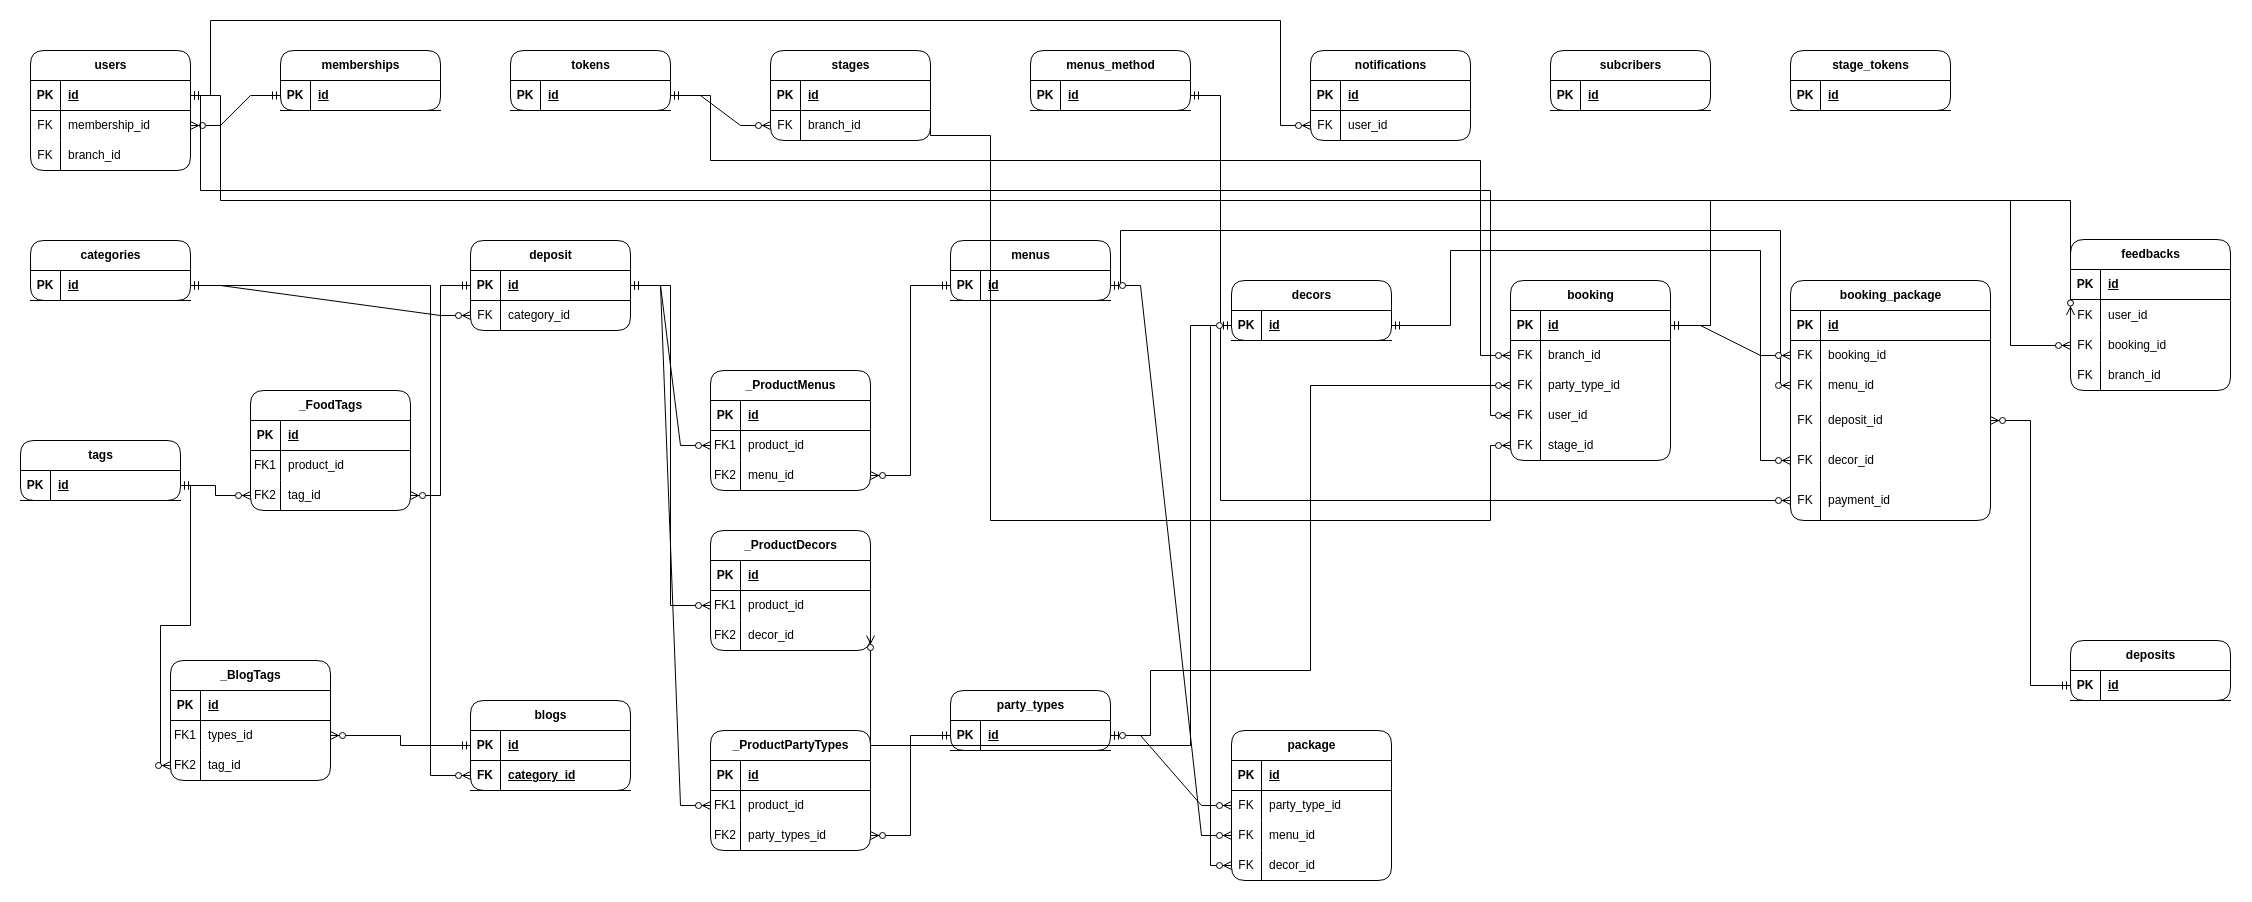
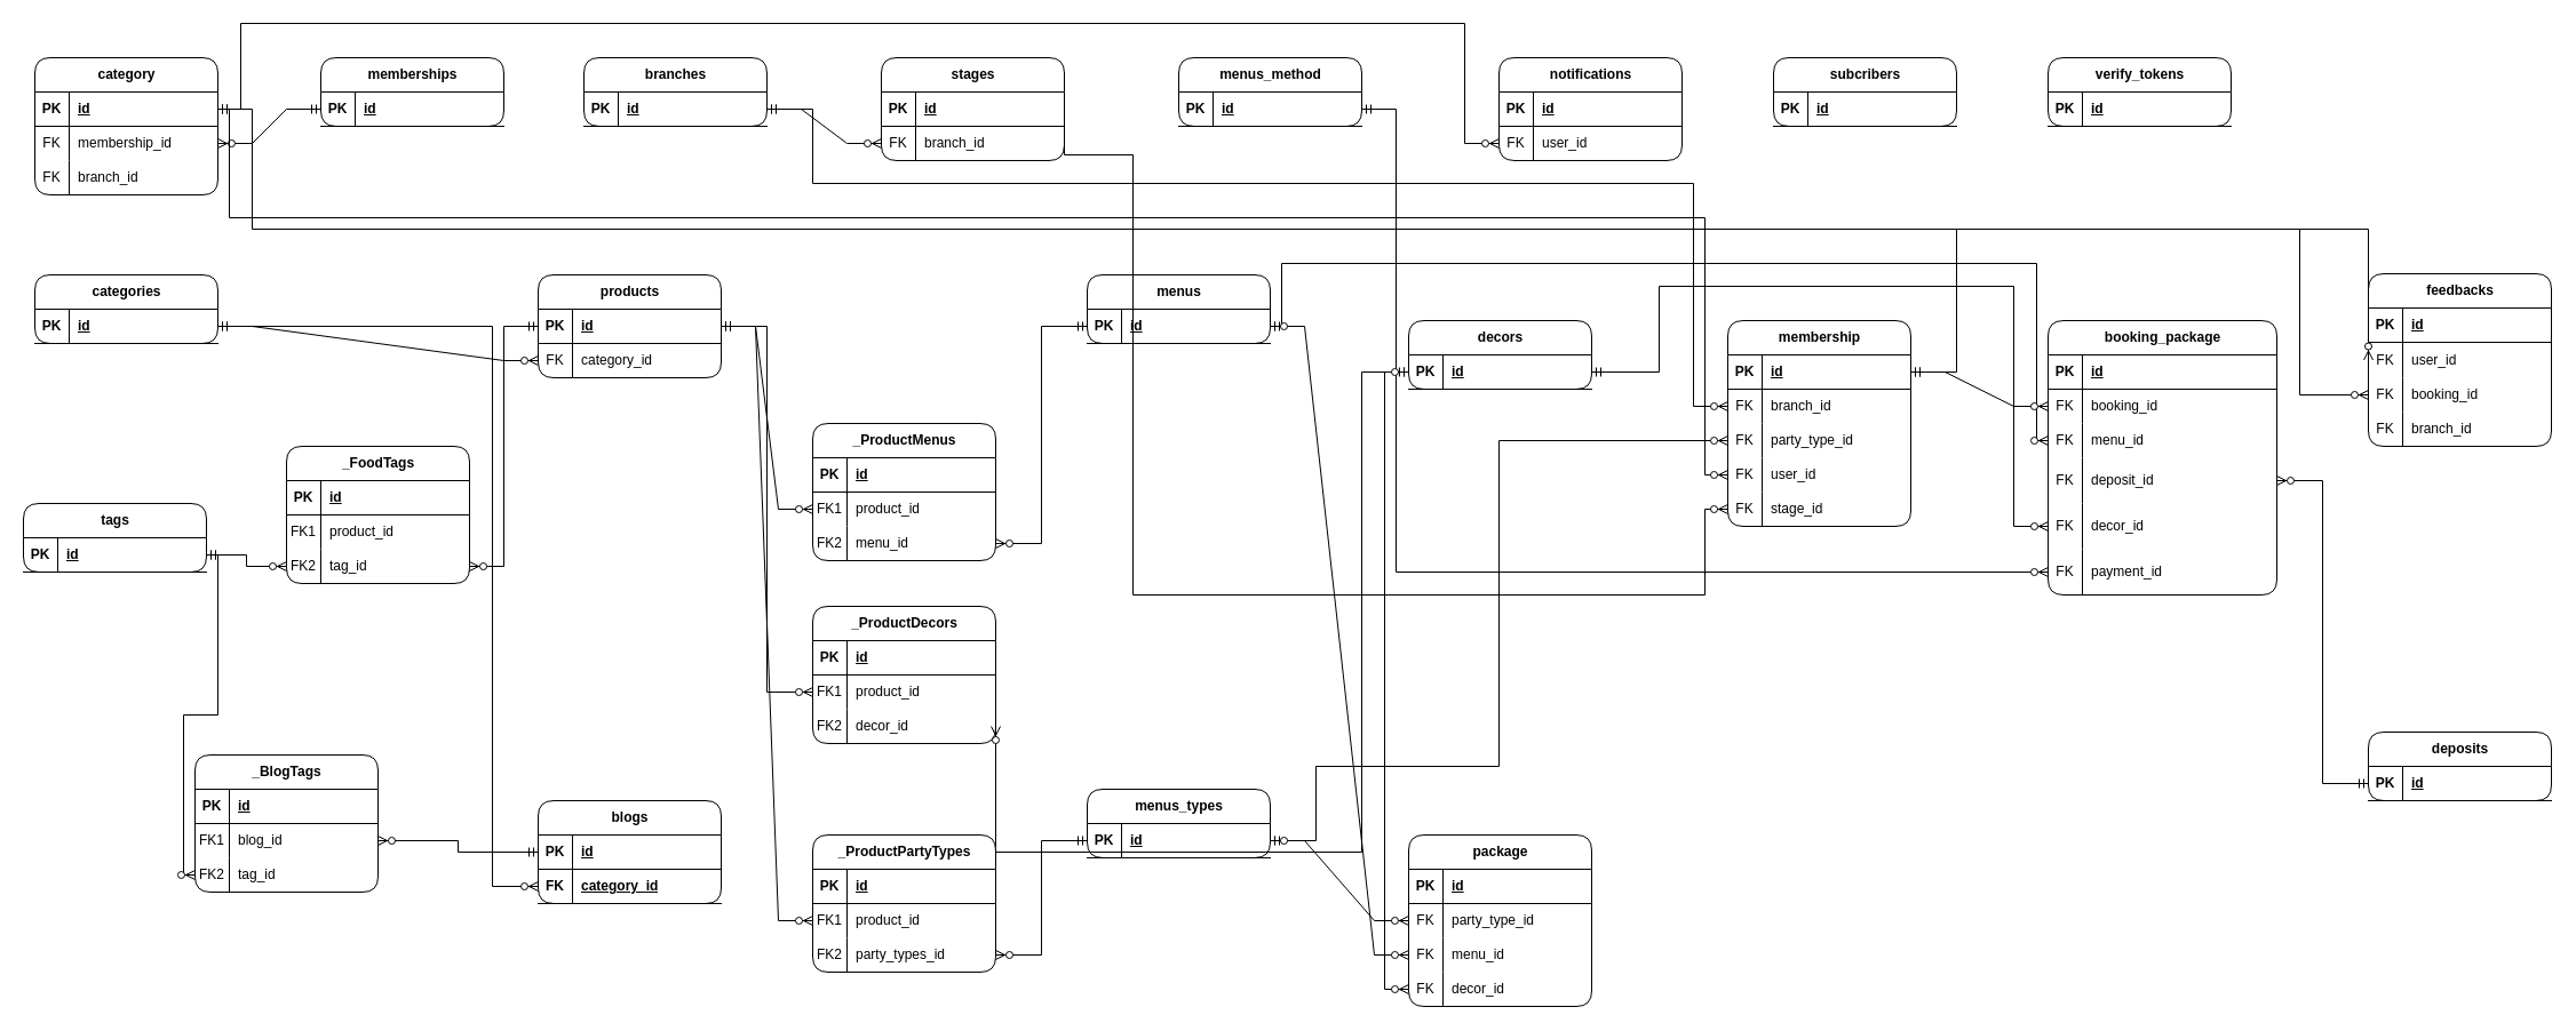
- <mxCell id="3" value="users" style="shape=table;startSize=30;container=1;collapsible=1;childLayout=tableLayout;fixedRows=1;rowLines=0;fontStyle=1;align=center;resizeLast=1;html=1;rounded=1;" parent="1" vertex="1"><mxGeometry x="30" y="50" width="160" height="120" as="geometry" /></mxCell>
+ <mxCell id="3" value="category" style="shape=table;startSize=30;container=1;collapsible=1;childLayout=tableLayout;fixedRows=1;rowLines=0;fontStyle=1;align=center;resizeLast=1;html=1;rounded=1;" parent="1" vertex="1"><mxGeometry x="30" y="50" width="160" height="120" as="geometry" /></mxCell>
- <mxCell id="14" value="tokens" style="shape=table;startSize=30;container=1;collapsible=1;childLayout=tableLayout;fixedRows=1;rowLines=0;fontStyle=1;align=center;resizeLast=1;html=1;rounded=1;" parent="1" vertex="1"><mxGeometry x="510" y="50" width="160" height="60" as="geometry" /></mxCell>
+ <mxCell id="14" value="branches" style="shape=table;startSize=30;container=1;collapsible=1;childLayout=tableLayout;fixedRows=1;rowLines=0;fontStyle=1;align=center;resizeLast=1;html=1;rounded=1;" parent="1" vertex="1"><mxGeometry x="510" y="50" width="160" height="60" as="geometry" /></mxCell>
- <mxCell id="83" value="stage_tokens" style="shape=table;startSize=30;container=1;collapsible=1;childLayout=tableLayout;fixedRows=1;rowLines=0;fontStyle=1;align=center;resizeLast=1;html=1;rounded=1;" parent="1" vertex="1"><mxGeometry x="1790" y="50" width="160" height="60" as="geometry" /></mxCell>
+ <mxCell id="83" value="verify_tokens" style="shape=table;startSize=30;container=1;collapsible=1;childLayout=tableLayout;fixedRows=1;rowLines=0;fontStyle=1;align=center;resizeLast=1;html=1;rounded=1;" parent="1" vertex="1"><mxGeometry x="1790" y="50" width="160" height="60" as="geometry" /></mxCell>
- <mxCell id="37" value="deposit" style="shape=table;startSize=30;container=1;collapsible=1;childLayout=tableLayout;fixedRows=1;rowLines=0;fontStyle=1;align=center;resizeLast=1;html=1;rounded=1;" parent="1" vertex="1"><mxGeometry x="470" y="240" width="160" height="90" as="geometry" /></mxCell>
+ <mxCell id="37" value="products" style="shape=table;startSize=30;container=1;collapsible=1;childLayout=tableLayout;fixedRows=1;rowLines=0;fontStyle=1;align=center;resizeLast=1;html=1;rounded=1;" parent="1" vertex="1"><mxGeometry x="470" y="240" width="160" height="90" as="geometry" /></mxCell>
- <mxCell id="136" value="booking" style="shape=table;startSize=30;container=1;collapsible=1;childLayout=tableLayout;fixedRows=1;rowLines=0;fontStyle=1;align=center;resizeLast=1;html=1;rounded=1;" parent="1" vertex="1"><mxGeometry x="1510" y="280" width="160" height="180" as="geometry" /></mxCell>
+ <mxCell id="136" value="membership" style="shape=table;startSize=30;container=1;collapsible=1;childLayout=tableLayout;fixedRows=1;rowLines=0;fontStyle=1;align=center;resizeLast=1;html=1;rounded=1;" parent="1" vertex="1"><mxGeometry x="1510" y="280" width="160" height="180" as="geometry" /></mxCell>
- <mxCell id="29" value="party_types" style="shape=table;startSize=30;container=1;collapsible=1;childLayout=tableLayout;fixedRows=1;rowLines=0;fontStyle=1;align=center;resizeLast=1;html=1;rounded=1;" parent="1" vertex="1"><mxGeometry x="950" y="690" width="160" height="60" as="geometry" /></mxCell>
+ <mxCell id="29" value="menus_types" style="shape=table;startSize=30;container=1;collapsible=1;childLayout=tableLayout;fixedRows=1;rowLines=0;fontStyle=1;align=center;resizeLast=1;html=1;rounded=1;" parent="1" vertex="1"><mxGeometry x="950" y="690" width="160" height="60" as="geometry" /></mxCell>
- <mxCell id="192" value="types_id" style="shape=partialRectangle;connectable=0;fillColor=none;top=0;left=0;bottom=0;right=0;align=left;spacingLeft=6;overflow=hidden;whiteSpace=wrap;html=1;" parent="190" vertex="1"><mxGeometry x="30" width="130" height="30" as="geometry"><mxRectangle width="130" height="30" as="alternateBounds" /></mxGeometry></mxCell>
+ <mxCell id="192" value="blog_id" style="shape=partialRectangle;connectable=0;fillColor=none;top=0;left=0;bottom=0;right=0;align=left;spacingLeft=6;overflow=hidden;whiteSpace=wrap;html=1;" parent="190" vertex="1"><mxGeometry x="30" width="130" height="30" as="geometry"><mxRectangle width="130" height="30" as="alternateBounds" /></mxGeometry></mxCell>
